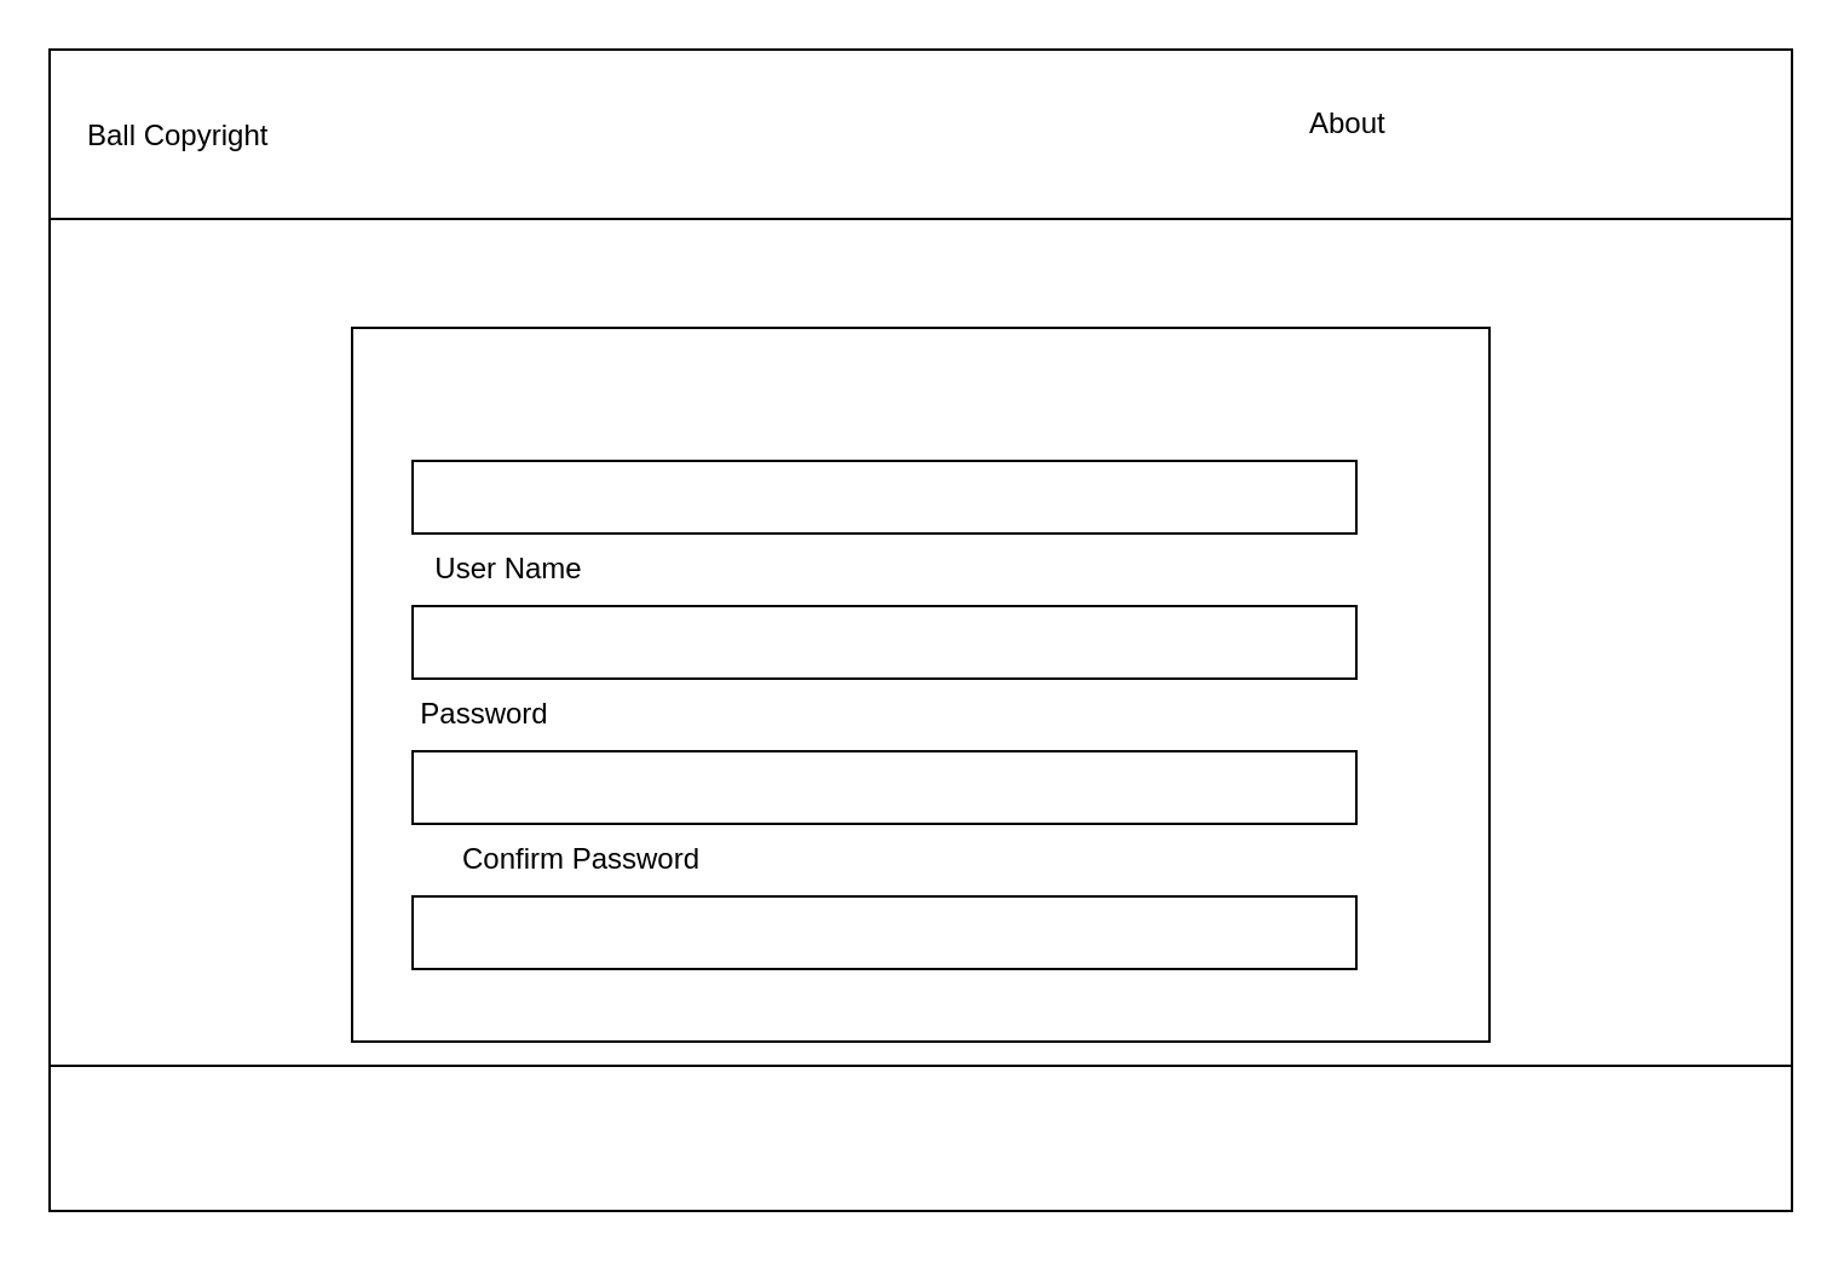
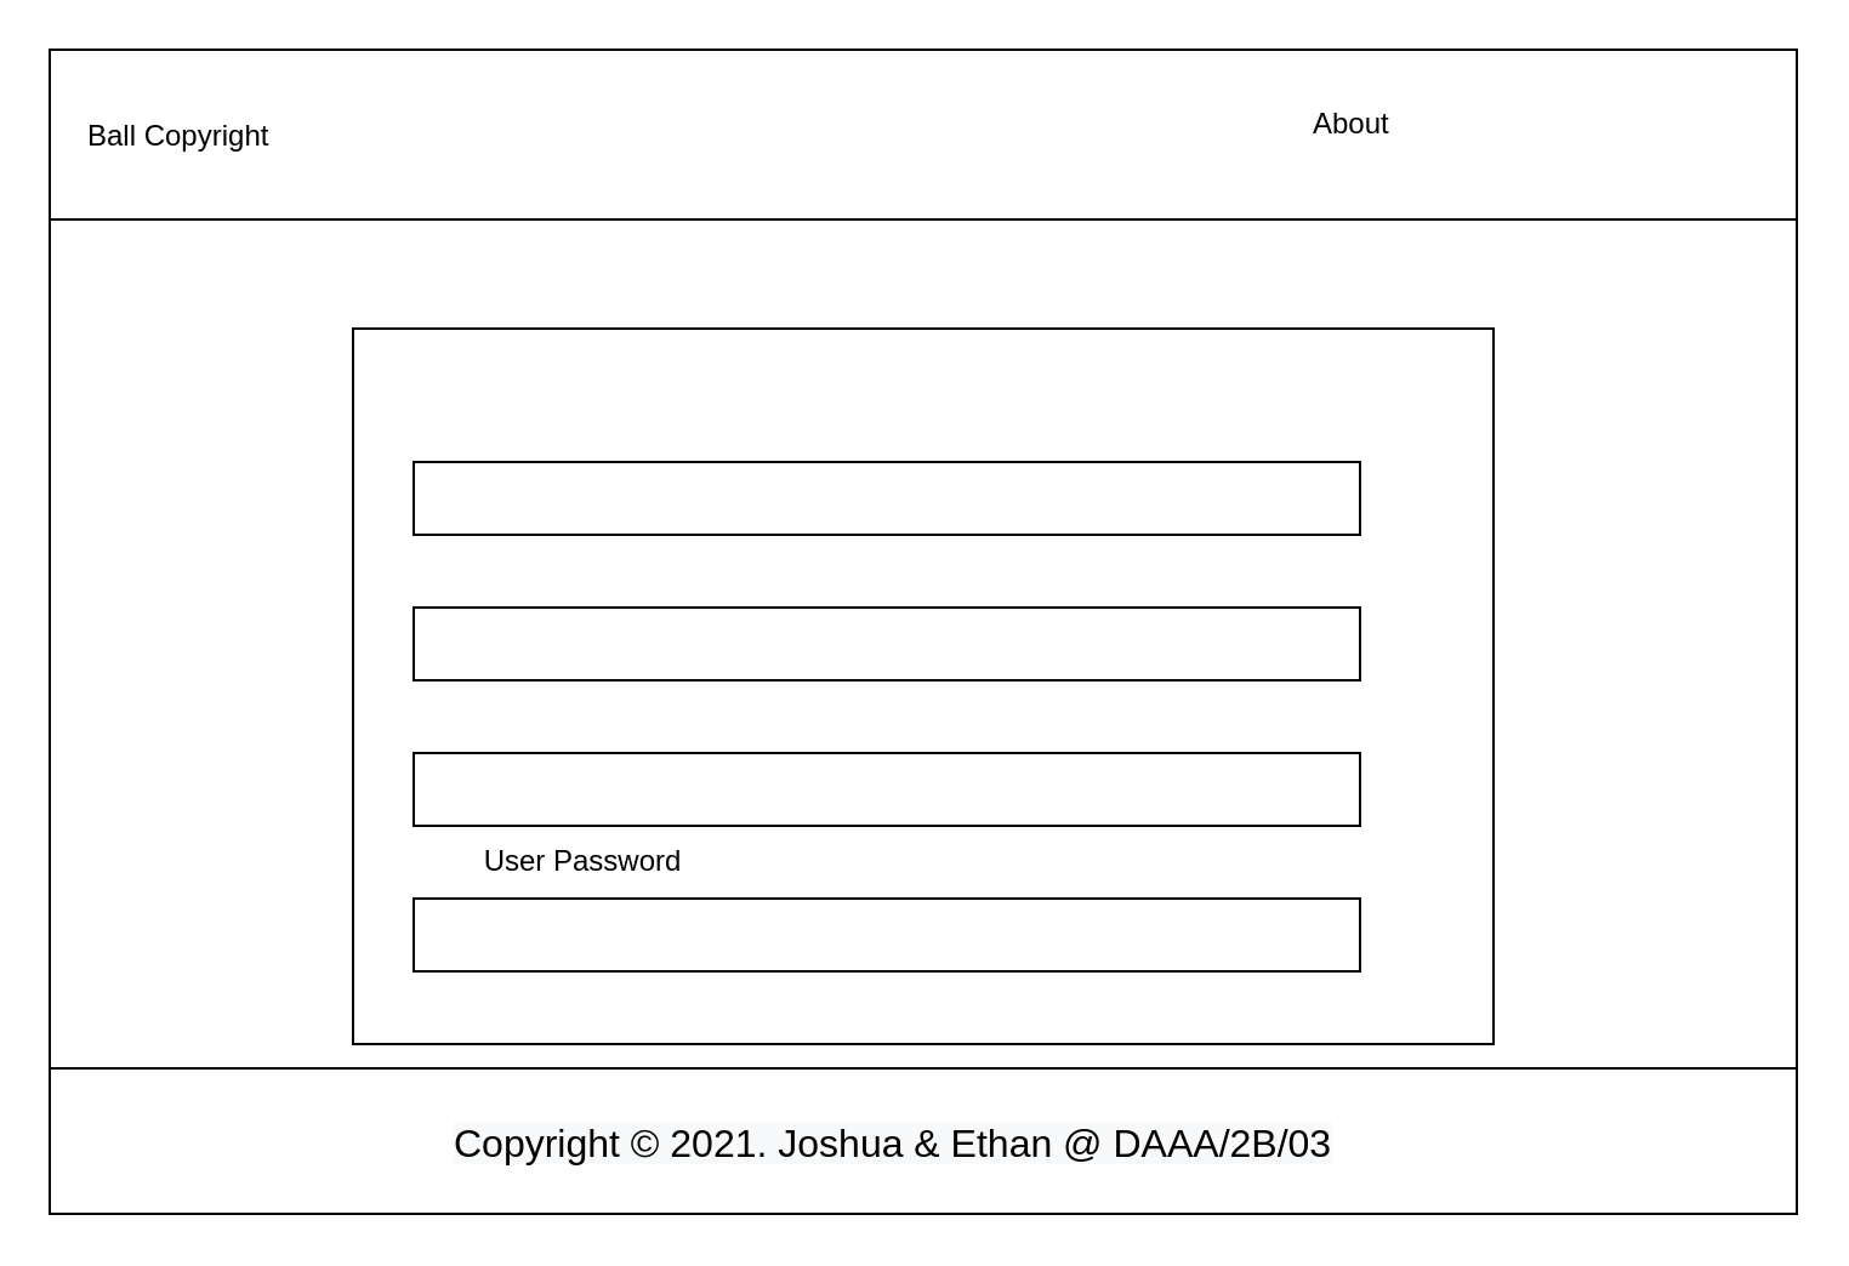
- <mxCell id="13" value="User Name" style="text;html=1;strokeColor=none;fillColor=none;align=center;verticalAlign=middle;whiteSpace=wrap;rounded=0;" vertex="1" parent="1"><mxGeometry x="170" y="220" width="80" height="30" as="geometry" /></mxCell>
- <mxCell id="15" value="Password" style="text;html=1;strokeColor=none;fillColor=none;align=center;verticalAlign=middle;whiteSpace=wrap;rounded=0;" vertex="1" parent="1"><mxGeometry x="170" y="280" width="60" height="30" as="geometry" /></mxCell>
- <mxCell id="11" value="Confirm Password" style="text;html=1;strokeColor=none;fillColor=none;align=center;verticalAlign=middle;whiteSpace=wrap;rounded=0;" vertex="1" parent="1"><mxGeometry x="170" y="340" width="140" height="30" as="geometry" /></mxCell>
+ <mxCell id="11" value="User Password" style="text;html=1;strokeColor=none;fillColor=none;align=center;verticalAlign=middle;whiteSpace=wrap;rounded=0;" vertex="1" parent="1"><mxGeometry x="170" y="340" width="140" height="30" as="geometry" /></mxCell>
+ <mxCell id="5" value="&lt;span style=&quot;color: rgb(0, 0, 0); font-family: helvetica; font-size: 16px; font-style: normal; font-weight: 400; letter-spacing: normal; text-align: center; text-indent: 0px; text-transform: none; word-spacing: 0px; background-color: rgb(248, 249, 250); display: inline; float: none;&quot;&gt;Copyright © 2021. Joshua &amp;amp; Ethan @ DAAA/2B/03&lt;/span&gt;" style="text;whiteSpace=wrap;html=1;" vertex="1" parent="1"><mxGeometry x="185" y="455" width="390" height="30" as="geometry" /></mxCell>
